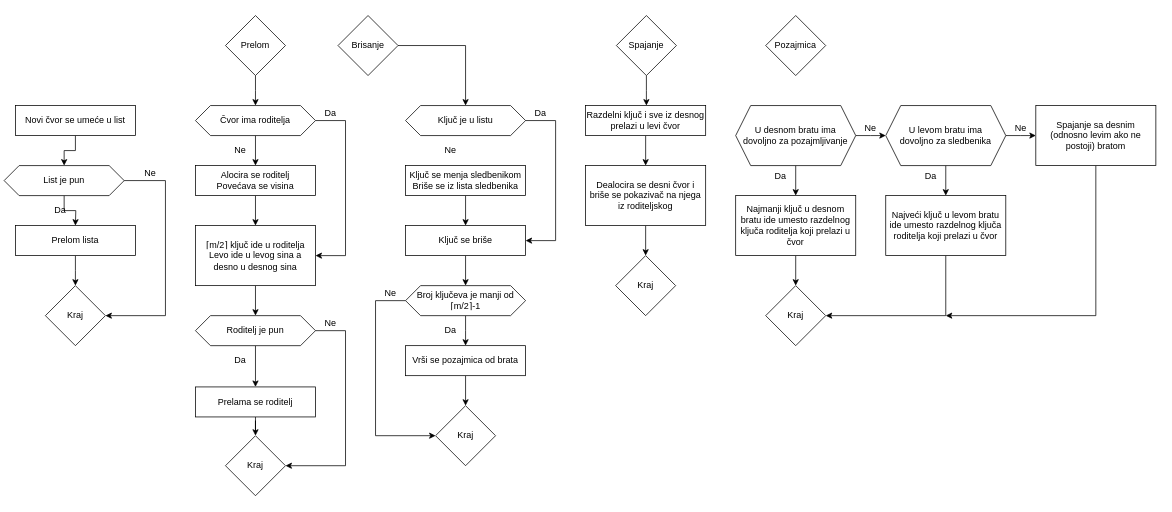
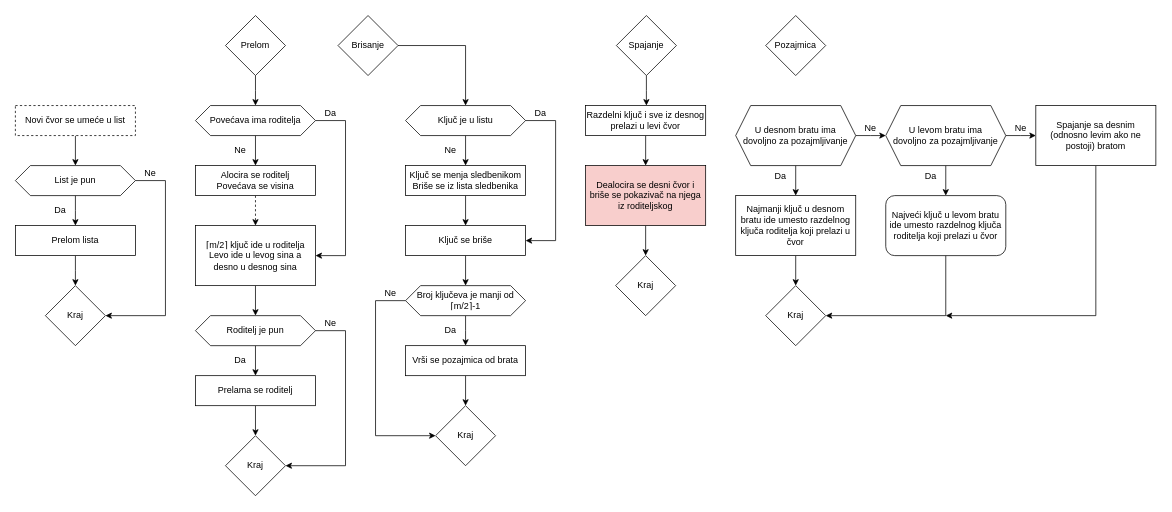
- <mxCell id="3" value="Novi čvor se umeće u list" style="rounded=0;whiteSpace=wrap;html=1;" parent="1" vertex="1"><mxGeometry x="20" y="140" width="160" height="40" as="geometry" /></mxCell>
+ <mxCell id="3" value="Novi čvor se umeće u list" style="rounded=0;whiteSpace=wrap;html=1;dashed=1;" parent="1" vertex="1"><mxGeometry x="20" y="140" width="160" height="40" as="geometry" /></mxCell>
- <mxCell id="16" value="Čvor ima roditelja" style="shape=hexagon;perimeter=hexagonPerimeter2;whiteSpace=wrap;html=1;fixedSize=1;" parent="1" vertex="1"><mxGeometry x="260" y="140" width="160" height="40" as="geometry" /></mxCell>
+ <mxCell id="16" value="Povećava ima roditelja" style="shape=hexagon;perimeter=hexagonPerimeter2;whiteSpace=wrap;html=1;fixedSize=1;" parent="1" vertex="1"><mxGeometry x="260" y="140" width="160" height="40" as="geometry" /></mxCell>
- <mxCell id="59" value="U levom bratu ima&lt;br&gt;dovoljno za sledbenika" style="shape=hexagon;perimeter=hexagonPerimeter2;whiteSpace=wrap;html=1;fixedSize=1;" parent="1" vertex="1"><mxGeometry x="1180" y="140" width="160" height="80" as="geometry" /></mxCell>
+ <mxCell id="59" value="U levom bratu ima&lt;br&gt;dovoljno za pozajmljivanje" style="shape=hexagon;perimeter=hexagonPerimeter2;whiteSpace=wrap;html=1;fixedSize=1;" parent="1" vertex="1"><mxGeometry x="1180" y="140" width="160" height="80" as="geometry" /></mxCell>
+ <mxCell id="33" style="edgeStyle=orthogonalEdgeStyle;rounded=0;orthogonalLoop=1;jettySize=auto;html=1;entryX=0.5;entryY=0;entryDx=0;entryDy=0;" parent="1" source="34" target="36" edge="1"><mxGeometry relative="1" as="geometry" /></mxCell>
- <mxCell id="6" value="List je pun" style="shape=hexagon;perimeter=hexagonPerimeter2;whiteSpace=wrap;html=1;fixedSize=1;" parent="1" vertex="1"><mxGeometry x="5" y="220" width="160" height="40" as="geometry" /></mxCell>
+ <mxCell id="6" value="List je pun" style="shape=hexagon;perimeter=hexagonPerimeter2;whiteSpace=wrap;html=1;fixedSize=1;" parent="1" vertex="1"><mxGeometry x="20" y="220" width="160" height="40" as="geometry" /></mxCell>
- <mxCell id="51" value="Dealocira se desni čvor i briše se pokazivač na njega iz roditeljskog" style="rounded=0;whiteSpace=wrap;html=1;" parent="1" vertex="1"><mxGeometry x="780" y="220" width="160" height="80" as="geometry" /></mxCell>
+ <mxCell id="51" value="Dealocira se desni čvor i briše se pokazivač na njega iz roditeljskog" style="rounded=0;whiteSpace=wrap;html=1;fillColor=#f8cecc;" parent="1" vertex="1"><mxGeometry x="780" y="220" width="160" height="80" as="geometry" /></mxCell>
- <mxCell id="19" style="edgeStyle=orthogonalEdgeStyle;rounded=0;orthogonalLoop=1;jettySize=auto;html=1;entryX=0.5;entryY=0;entryDx=0;entryDy=0;" parent="1" source="20" target="13" edge="1"><mxGeometry relative="1" as="geometry" /></mxCell>
+ <mxCell id="19" style="edgeStyle=orthogonalEdgeStyle;rounded=0;orthogonalLoop=1;jettySize=auto;html=1;entryX=0.5;entryY=0;entryDx=0;entryDy=0;dashed=1;" parent="1" source="20" target="13" edge="1"><mxGeometry relative="1" as="geometry" /></mxCell>
- <mxCell id="66" value="Najveći ključ u levom bratu ide umesto razdelnog ključa roditelja koji prelazi u čvor" style="rounded=0;whiteSpace=wrap;html=1;" parent="1" vertex="1"><mxGeometry x="1180" y="260" width="160" height="80" as="geometry" /></mxCell>
+ <mxCell id="66" value="Najveći ključ u levom bratu ide umesto razdelnog ključa roditelja koji prelazi u čvor" style="whiteSpace=wrap;html=1;rounded=1;" parent="1" vertex="1"><mxGeometry x="1180" y="260" width="160" height="80" as="geometry" /></mxCell>
- <mxCell id="29" value="Prelama se roditelj" style="rounded=0;whiteSpace=wrap;html=1;" parent="1" vertex="1"><mxGeometry x="260" y="515" width="160" height="40" as="geometry" /></mxCell>
+ <mxCell id="29" value="Prelama se roditelj" style="rounded=0;whiteSpace=wrap;html=1;" parent="1" vertex="1"><mxGeometry x="260" y="500" width="160" height="40" as="geometry" /></mxCell>
